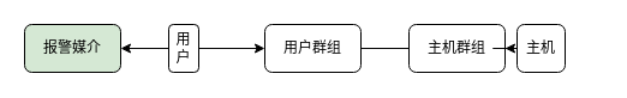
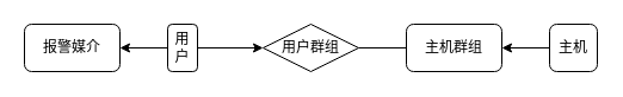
- <mxCell id="10" value="报警媒介" style="rounded=1;whiteSpace=wrap;html=1;fillColor=#d5e8d4;" vertex="1" parent="1"><mxGeometry x="20" y="20" width="80" height="40" as="geometry" /></mxCell>
+ <mxCell id="10" value="报警媒介" style="rounded=1;whiteSpace=wrap;html=1;" vertex="1" parent="1"><mxGeometry x="20" y="20" width="80" height="40" as="geometry" /></mxCell>
- <mxCell id="6" value="用户群组" style="rounded=1;whiteSpace=wrap;html=1;" vertex="1" parent="1"><mxGeometry x="220" y="20" width="80" height="40" as="geometry" /></mxCell>
+ <mxCell id="6" value="用户群组" style="rhombus;whiteSpace=wrap;html=1;" vertex="1" parent="1"><mxGeometry x="220" y="20" width="80" height="40" as="geometry" /></mxCell>
- <mxCell id="4" value="主机" style="rounded=1;whiteSpace=wrap;html=1;" vertex="1" parent="1"><mxGeometry x="430" y="20" width="40" height="40" as="geometry" /></mxCell>
+ <mxCell id="4" value="主机" style="rounded=1;whiteSpace=wrap;html=1;" vertex="1" parent="1"><mxGeometry x="460" y="20" width="40" height="40" as="geometry" /></mxCell>
